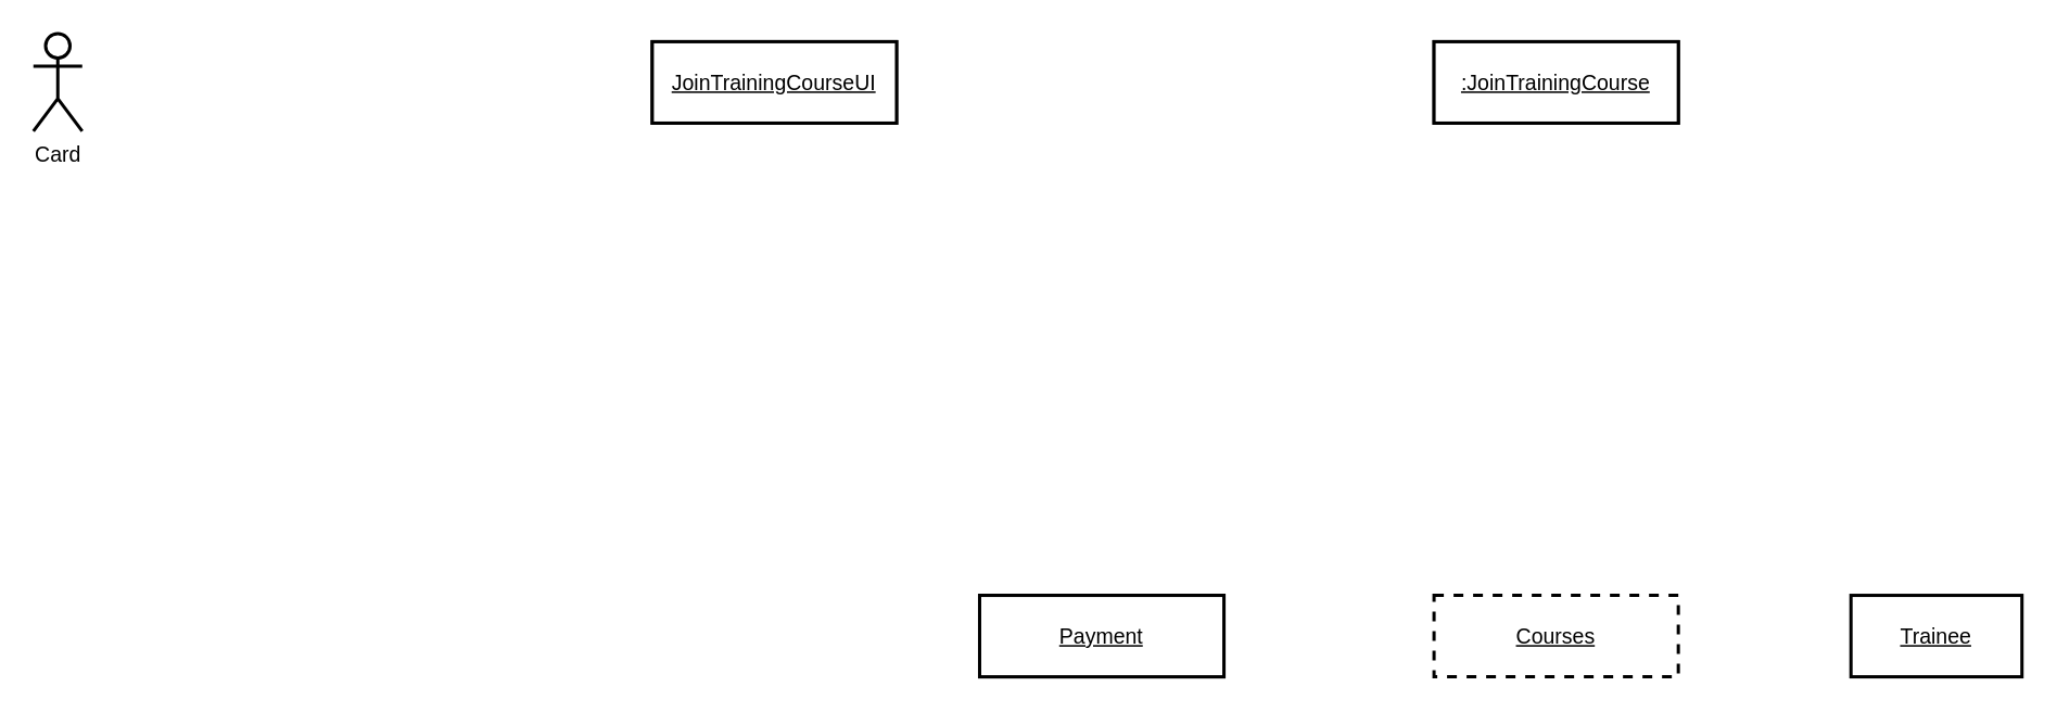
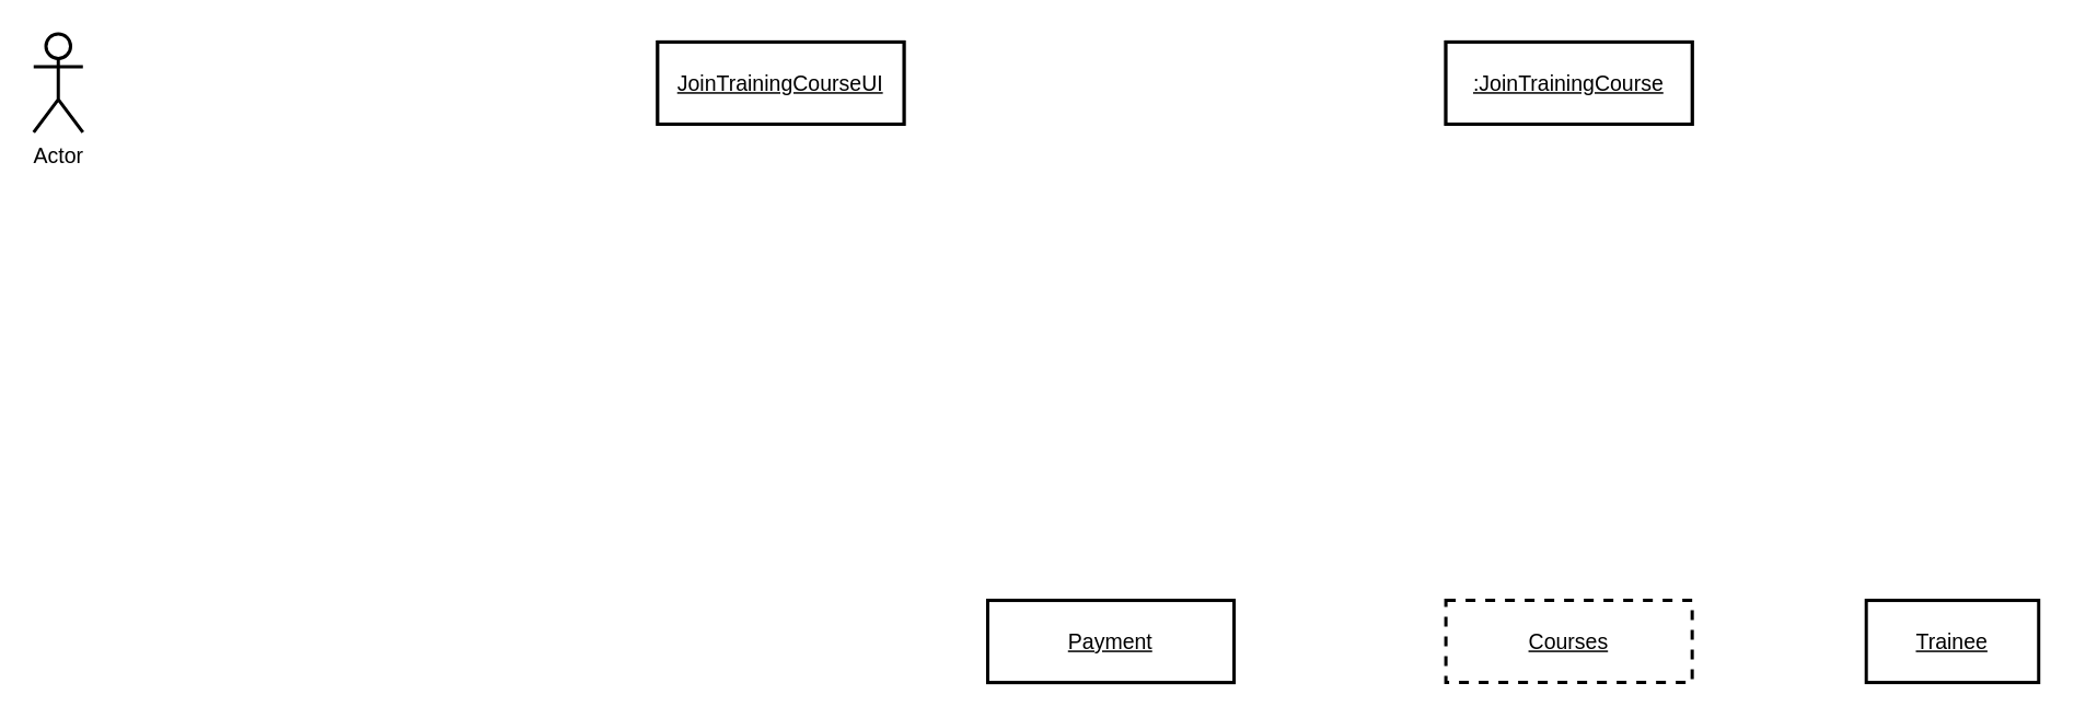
- <mxCell id="2" value="Card" style="shape=umlActor;verticalLabelPosition=bottom;verticalAlign=top;html=1;strokeWidth=2;fontSize=13;" parent="1" vertex="1"><mxGeometry x="20" y="20" width="30" height="60" as="geometry" /></mxCell>
+ <mxCell id="2" value="Actor" style="shape=umlActor;verticalLabelPosition=bottom;verticalAlign=top;html=1;strokeWidth=2;fontSize=13;" parent="1" vertex="1"><mxGeometry x="20" y="20" width="30" height="60" as="geometry" /></mxCell>
